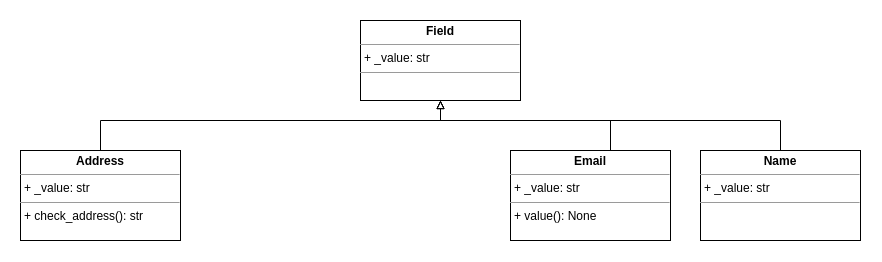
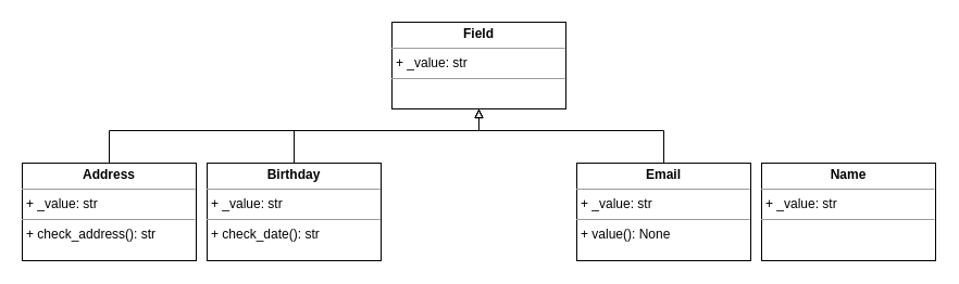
- <mxCell id="8" style="edgeStyle=orthogonalEdgeStyle;rounded=0;orthogonalLoop=1;jettySize=auto;html=1;exitX=0.5;exitY=0;exitDx=0;exitDy=0;entryX=0.5;entryY=1;entryDx=0;entryDy=0;endArrow=block;endFill=0;" edge="1" parent="1" source="9" target="2"><mxGeometry relative="1" as="geometry"><Array as="points"><mxPoint x="780" y="120" /><mxPoint x="440" y="120" /></Array></mxGeometry></mxCell>
+ <mxCell id="10" value="" style="edgeStyle=orthogonalEdgeStyle;rounded=0;orthogonalLoop=1;jettySize=auto;html=1;entryX=0.5;entryY=1;entryDx=0;entryDy=0;endArrow=block;endFill=0;exitX=0.5;exitY=0;exitDx=0;exitDy=0;" edge="1" parent="1" source="5" target="2"><mxGeometry relative="1" as="geometry"><mxPoint x="370" y="70" as="targetPoint" /><mxPoint x="110" y="160" as="sourcePoint" /><Array as="points"><mxPoint x="270" y="120" /><mxPoint x="440" y="120" /></Array></mxGeometry></mxCell>
+ <mxCell id="5" value="&lt;p style=&quot;margin:0px;margin-top:4px;text-align:center;&quot;&gt;&lt;b&gt;Birthday&lt;/b&gt;&lt;br&gt;&lt;/p&gt;&lt;hr size=&quot;1&quot;&gt;&lt;p style=&quot;margin:0px;margin-left:4px;&quot;&gt;+ _value: str&lt;/p&gt;&lt;hr size=&quot;1&quot;&gt;&lt;p style=&quot;margin:0px;margin-left:4px;&quot;&gt;+ check_date(): str&lt;/p&gt;" style="verticalAlign=top;align=left;overflow=fill;fontSize=12;fontFamily=Helvetica;html=1;" vertex="1" parent="1"><mxGeometry x="190" y="150" width="160" height="90" as="geometry" /></mxCell>
- <mxCell id="7" value="&lt;p style=&quot;margin:0px;margin-top:4px;text-align:center;&quot;&gt;&lt;b&gt;Email&lt;/b&gt;&lt;br&gt;&lt;/p&gt;&lt;hr size=&quot;1&quot;&gt;&lt;p style=&quot;margin:0px;margin-left:4px;&quot;&gt;+ _value: str&lt;/p&gt;&lt;hr size=&quot;1&quot;&gt;&lt;p style=&quot;margin:0px;margin-left:4px;&quot;&gt;+ value(): None&lt;/p&gt;" style="verticalAlign=top;align=left;overflow=fill;fontSize=12;fontFamily=Helvetica;html=1;" vertex="1" parent="1"><mxGeometry x="510" y="150" width="160" height="90" as="geometry" /></mxCell>
+ <mxCell id="7" value="&lt;p style=&quot;margin:0px;margin-top:4px;text-align:center;&quot;&gt;&lt;b&gt;Email&lt;/b&gt;&lt;br&gt;&lt;/p&gt;&lt;hr size=&quot;1&quot;&gt;&lt;p style=&quot;margin:0px;margin-left:4px;&quot;&gt;+ _value: str&lt;/p&gt;&lt;hr size=&quot;1&quot;&gt;&lt;p style=&quot;margin:0px;margin-left:4px;&quot;&gt;+ value(): None&lt;/p&gt;" style="verticalAlign=top;align=left;overflow=fill;fontSize=12;fontFamily=Helvetica;html=1;" vertex="1" parent="1"><mxGeometry x="530" y="150" width="160" height="90" as="geometry" /></mxCell>
